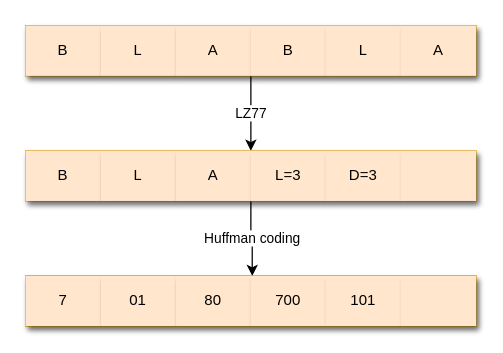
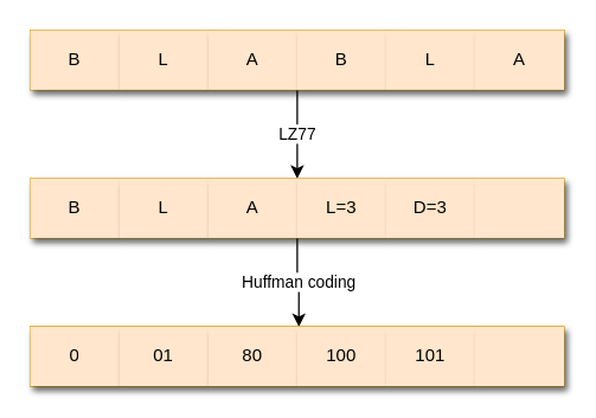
- <mxCell id="22" value="7" style="shape=partialRectangle;html=1;whiteSpace=wrap;connectable=0;fillColor=#ffe6cc;top=0;left=0;bottom=0;right=0;overflow=hidden;fontSize=12;strokeColor=#d79b00;swimlaneFillColor=none;shadow=1;sketch=0;" vertex="1" parent="21"><mxGeometry width="60" height="40" as="geometry"><mxRectangle width="60" height="40" as="alternateBounds" /></mxGeometry></mxCell>
+ <mxCell id="22" value="0" style="shape=partialRectangle;html=1;whiteSpace=wrap;connectable=0;fillColor=#ffe6cc;top=0;left=0;bottom=0;right=0;overflow=hidden;fontSize=12;strokeColor=#d79b00;swimlaneFillColor=none;shadow=1;sketch=0;" vertex="1" parent="21"><mxGeometry width="60" height="40" as="geometry"><mxRectangle width="60" height="40" as="alternateBounds" /></mxGeometry></mxCell>
- <mxCell id="25" value="700" style="shape=partialRectangle;html=1;whiteSpace=wrap;connectable=0;fillColor=#ffe6cc;top=0;left=0;bottom=0;right=0;overflow=hidden;fontSize=12;strokeColor=#d79b00;swimlaneFillColor=none;shadow=1;sketch=0;" vertex="1" parent="21"><mxGeometry x="180" width="60" height="40" as="geometry"><mxRectangle width="60" height="40" as="alternateBounds" /></mxGeometry></mxCell>
+ <mxCell id="25" value="100" style="shape=partialRectangle;html=1;whiteSpace=wrap;connectable=0;fillColor=#ffe6cc;top=0;left=0;bottom=0;right=0;overflow=hidden;fontSize=12;strokeColor=#d79b00;swimlaneFillColor=none;shadow=1;sketch=0;" vertex="1" parent="21"><mxGeometry x="180" width="60" height="40" as="geometry"><mxRectangle width="60" height="40" as="alternateBounds" /></mxGeometry></mxCell>
